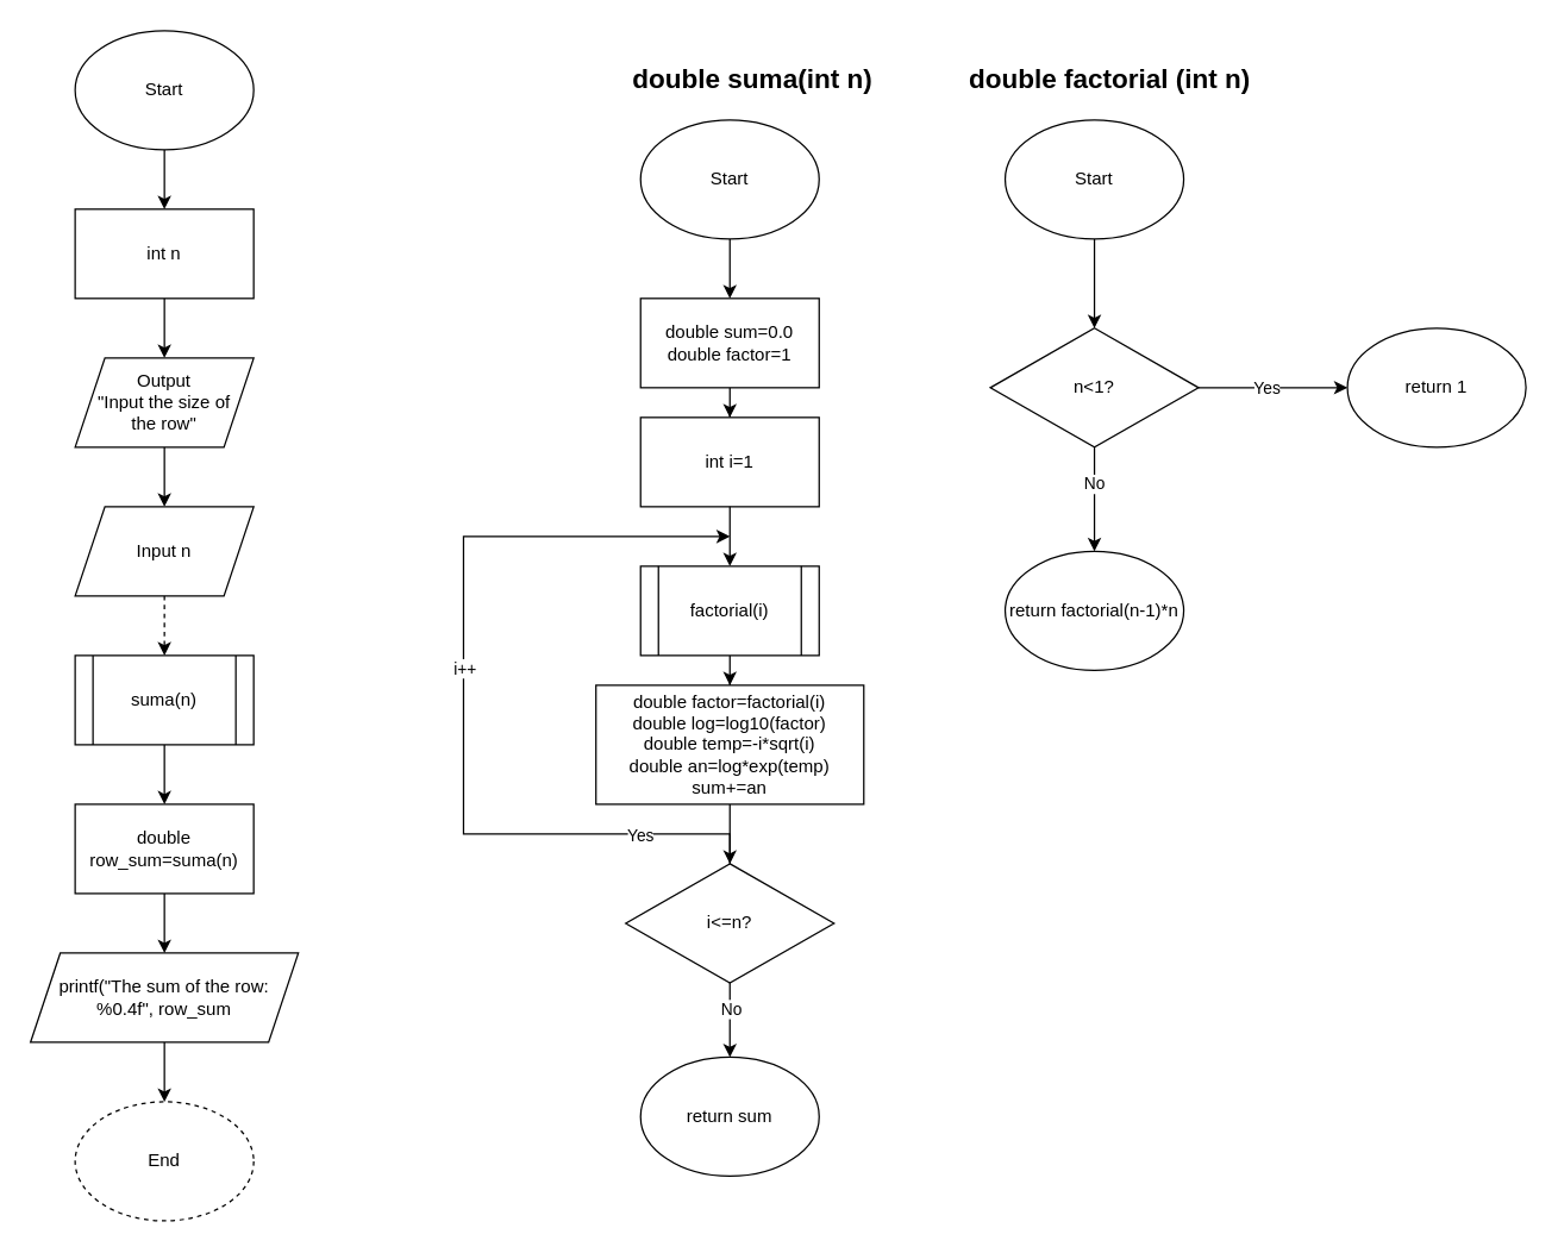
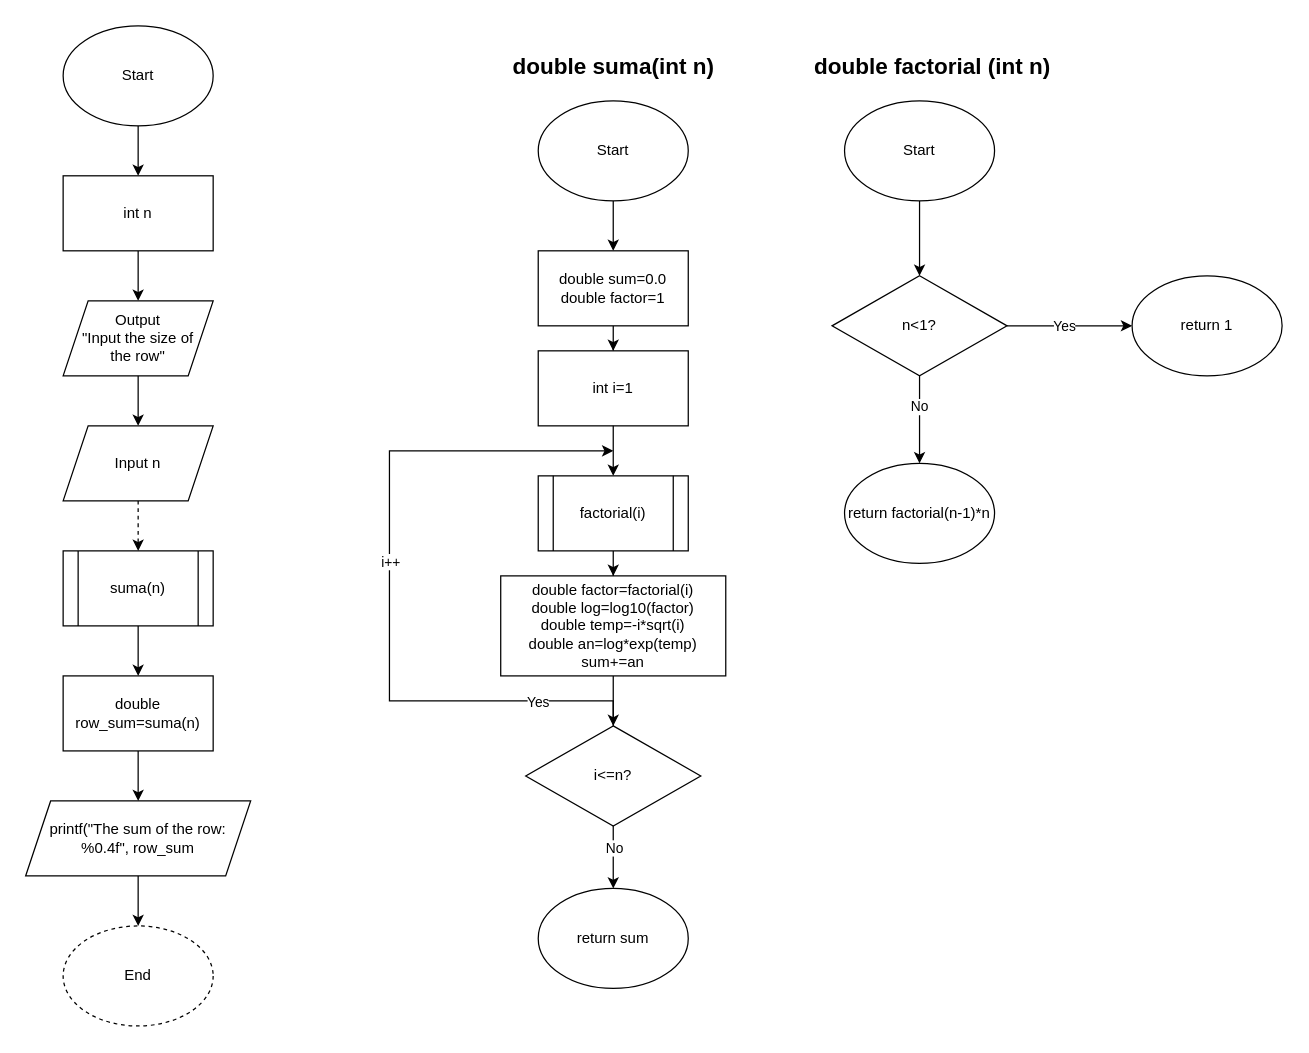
- <mxCell id="17" value="&lt;b&gt;&lt;font style=&quot;font-size: 18px;&quot;&gt;double suma(int n)&lt;br&gt;&lt;/font&gt;&lt;/b&gt;" style="text;html=1;align=center;verticalAlign=middle;resizable=0;points=[];autosize=1;strokeColor=none;fillColor=none;" vertex="1" parent="1"><mxGeometry x="415" y="33" width="180" height="40" as="geometry" /></mxCell>
+ <mxCell id="17" value="&lt;b&gt;&lt;font style=&quot;font-size: 18px;&quot;&gt;double suma(int n)&lt;br&gt;&lt;/font&gt;&lt;/b&gt;" style="text;html=1;align=center;verticalAlign=middle;resizable=0;points=[];autosize=1;strokeColor=none;fillColor=none;" vertex="1" parent="1"><mxGeometry x="400" y="33" width="180" height="40" as="geometry" /></mxCell>
